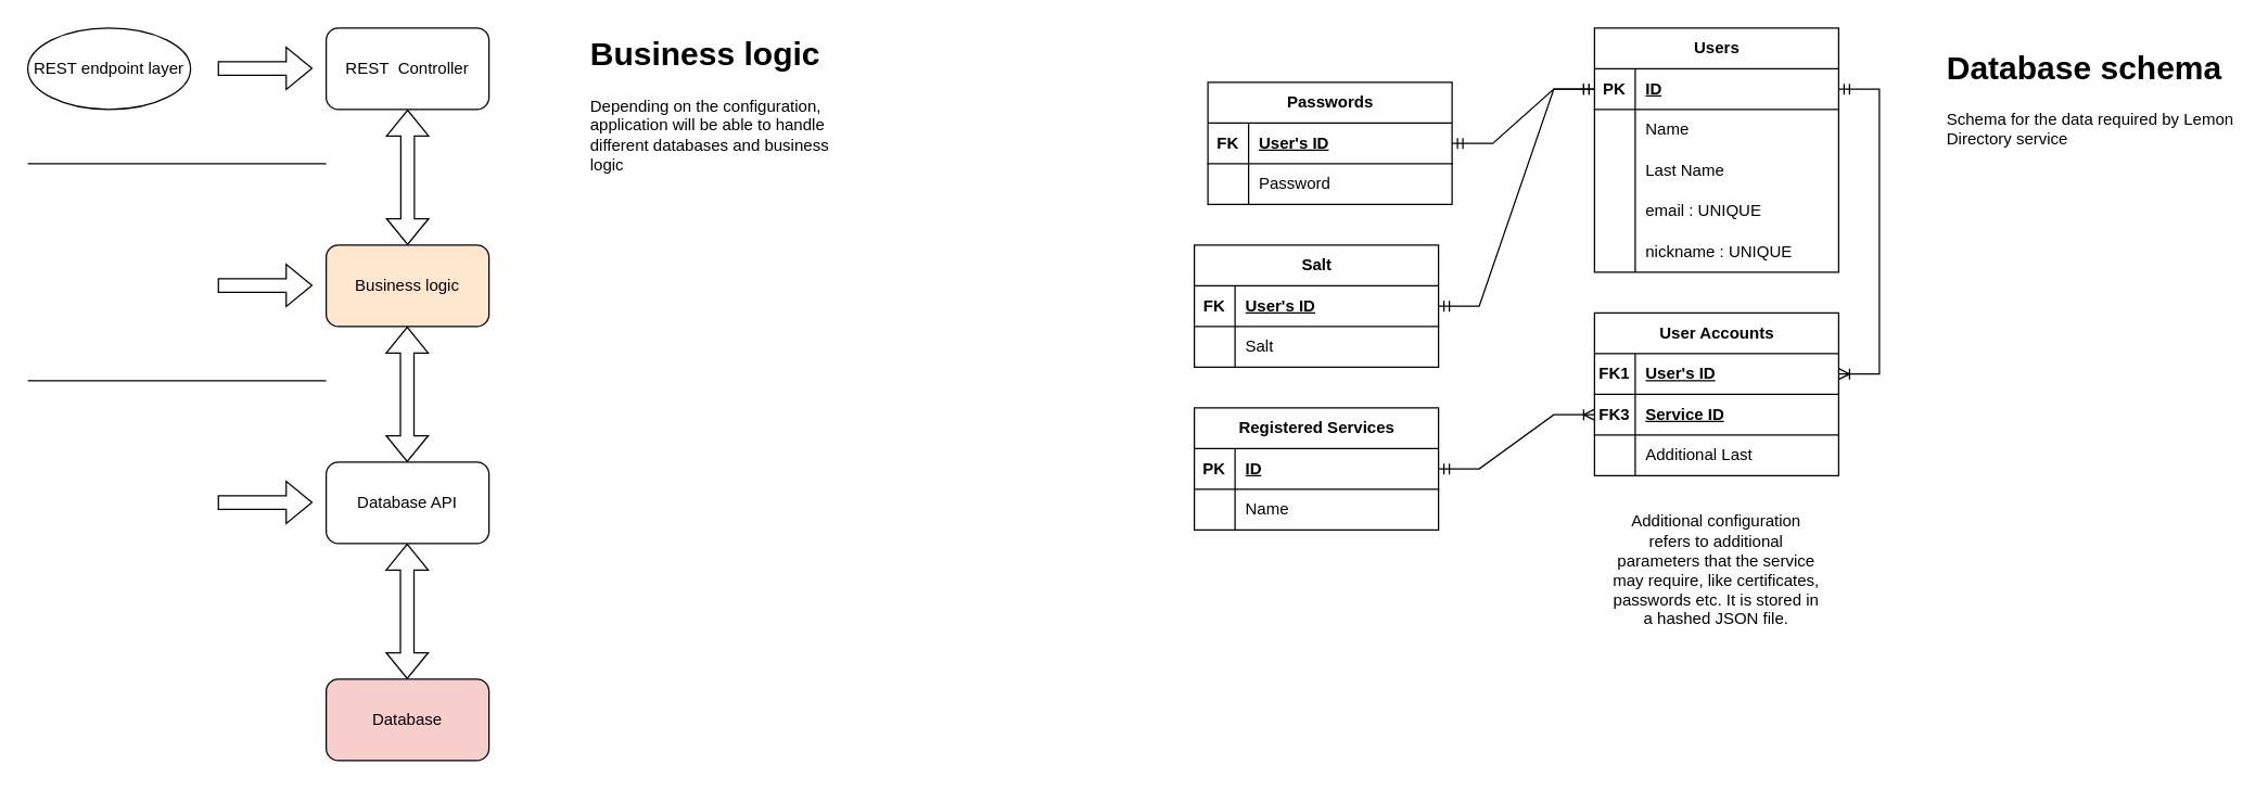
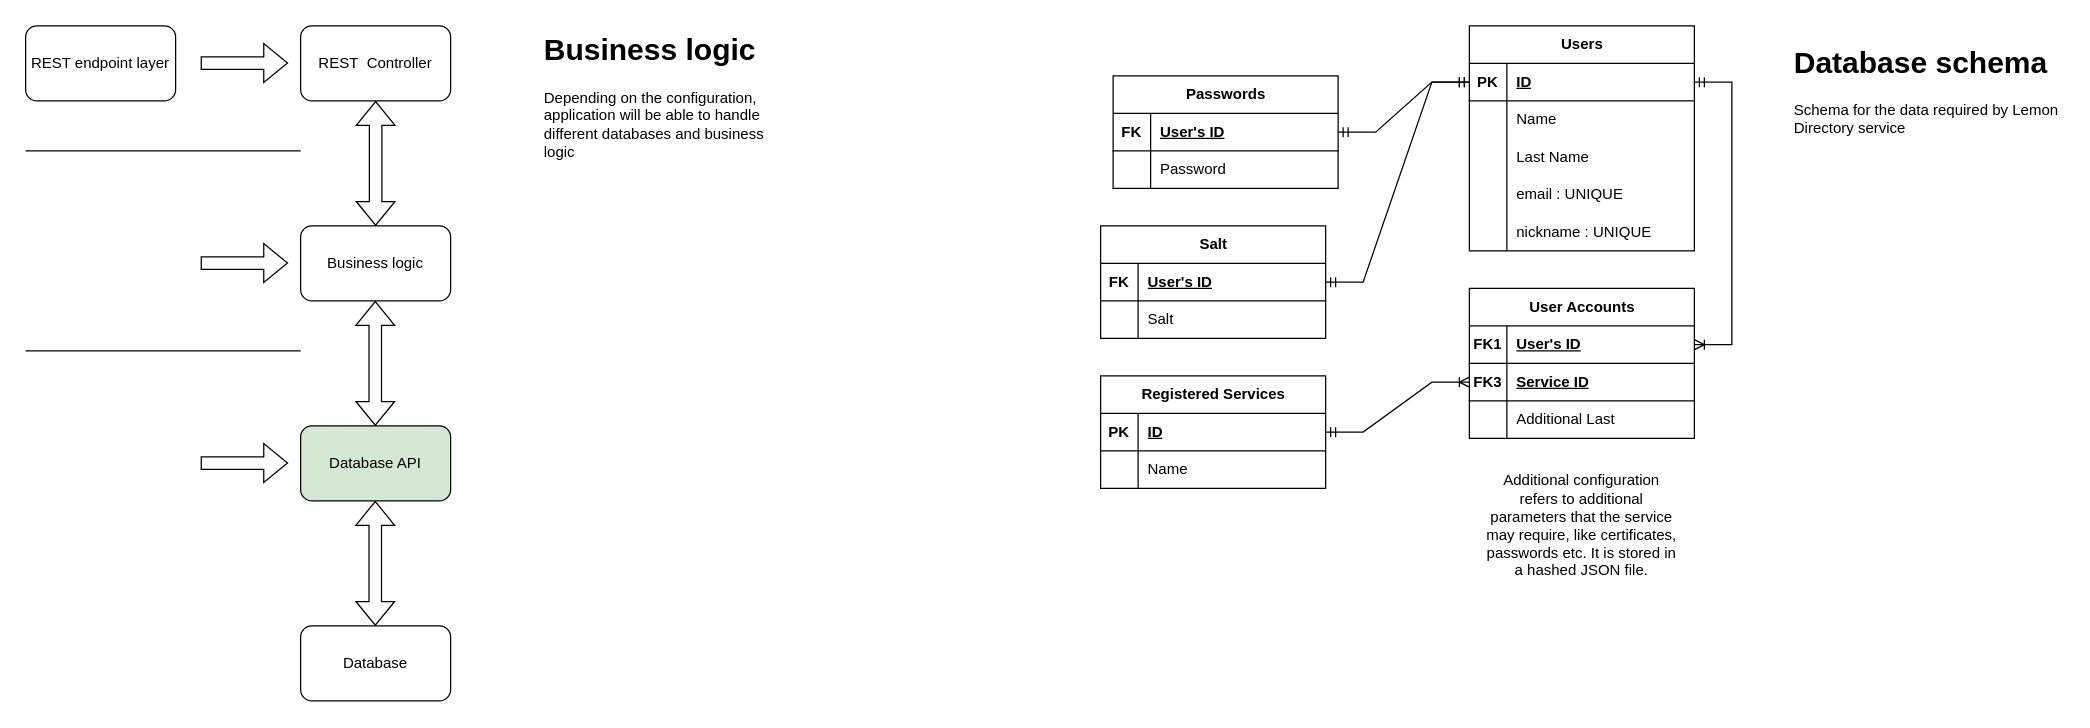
- <mxCell id="47" value="&lt;div&gt;REST endpoint layer&lt;br&gt;&lt;/div&gt;" style="ellipse;whiteSpace=wrap;html=1;" parent="1" vertex="1"><mxGeometry x="20" y="20" width="120" height="60" as="geometry" /></mxCell>
+ <mxCell id="47" value="&lt;div&gt;REST endpoint layer&lt;br&gt;&lt;/div&gt;" style="rounded=1;whiteSpace=wrap;html=1;" parent="1" vertex="1"><mxGeometry x="20" y="20" width="120" height="60" as="geometry" /></mxCell>
- <mxCell id="49" value="Business logic" style="rounded=1;whiteSpace=wrap;html=1;fillColor=#ffe6cc;" parent="1" vertex="1"><mxGeometry x="240" y="180" width="120" height="60" as="geometry" /></mxCell>
+ <mxCell id="49" value="Business logic" style="rounded=1;whiteSpace=wrap;html=1;" parent="1" vertex="1"><mxGeometry x="240" y="180" width="120" height="60" as="geometry" /></mxCell>
- <mxCell id="50" value="Database API" style="rounded=1;whiteSpace=wrap;html=1;" parent="1" vertex="1"><mxGeometry x="240" y="340" width="120" height="60" as="geometry" /></mxCell>
+ <mxCell id="50" value="Database API" style="rounded=1;whiteSpace=wrap;html=1;fillColor=#d5e8d4;" parent="1" vertex="1"><mxGeometry x="240" y="340" width="120" height="60" as="geometry" /></mxCell>
- <mxCell id="58" value="Database" style="rounded=1;whiteSpace=wrap;html=1;fillColor=#f8cecc;" parent="1" vertex="1"><mxGeometry x="240" y="500" width="120" height="60" as="geometry" /></mxCell>
+ <mxCell id="58" value="Database" style="rounded=1;whiteSpace=wrap;html=1;" parent="1" vertex="1"><mxGeometry x="240" y="500" width="120" height="60" as="geometry" /></mxCell>
